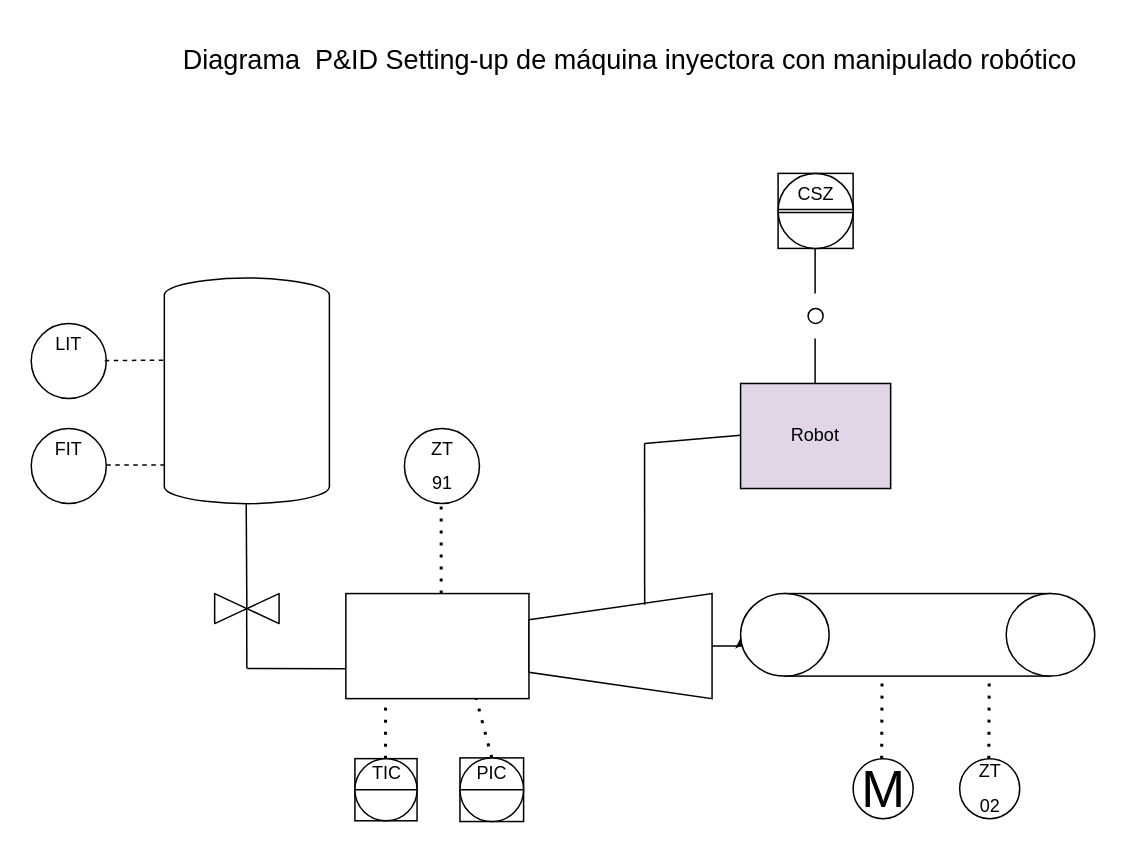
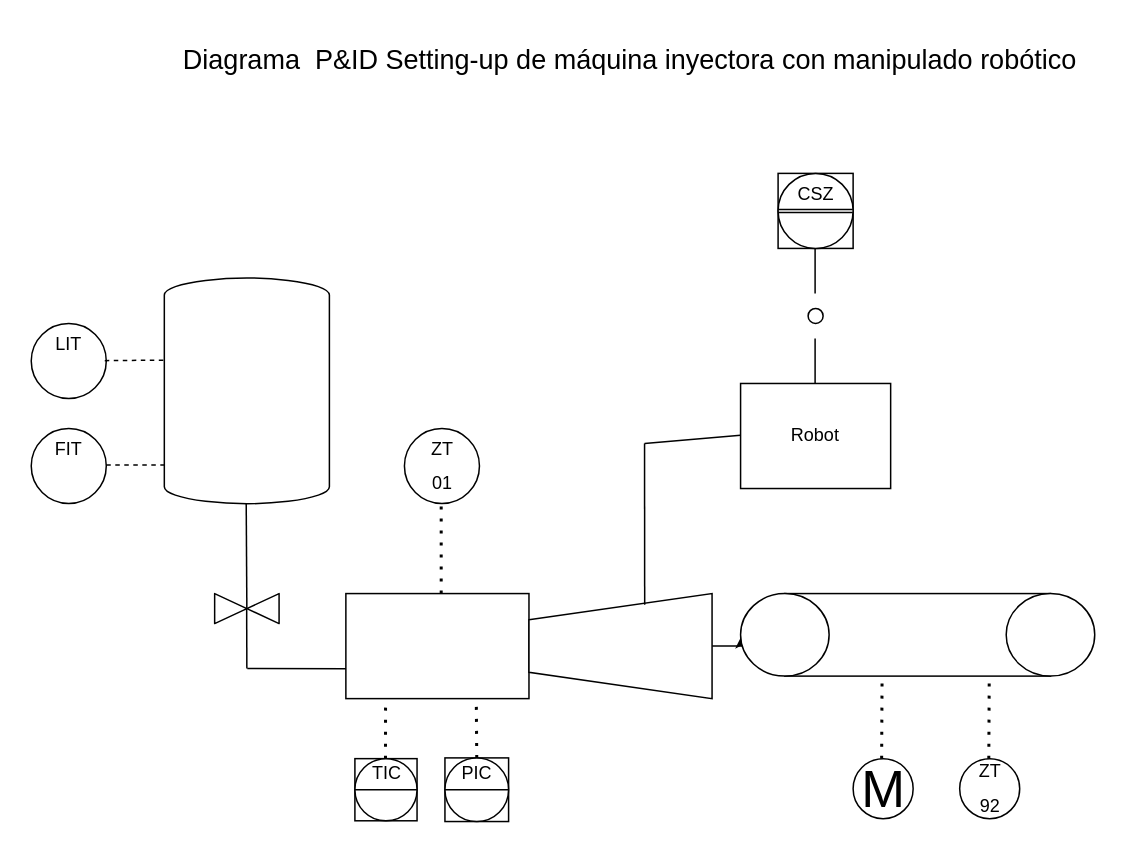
- <mxCell id="2" value="Robot" style="rounded=0;whiteSpace=wrap;html=1;fillColor=#e1d5e7;" vertex="1" parent="1"><mxGeometry x="493" y="255" width="100" height="70" as="geometry" /></mxCell>
+ <mxCell id="2" value="Robot" style="rounded=0;whiteSpace=wrap;html=1;" vertex="1" parent="1"><mxGeometry x="493" y="255" width="100" height="70" as="geometry" /></mxCell>
- <mxCell id="9" value="&lt;table cellpadding=&quot;4&quot; cellspacing=&quot;0&quot; border=&quot;0&quot; style=&quot;font-size:1em;width:100%;height:100%;&quot;&gt;&lt;tbody&gt;&lt;tr&gt;&lt;td&gt;ZT&lt;/td&gt;&lt;/tr&gt;&lt;tr&gt;&lt;td&gt;91&lt;/td&gt;&lt;/tr&gt;&lt;/tbody&gt;&lt;/table&gt; " style="html=1;outlineConnect=0;align=center;dashed=0;aspect=fixed;shape=mxgraph.pid2inst.discInst;mounting=field" vertex="1" parent="1"><mxGeometry x="269" y="285" width="50" height="50" as="geometry" /></mxCell>
+ <mxCell id="9" value="&lt;table cellpadding=&quot;4&quot; cellspacing=&quot;0&quot; border=&quot;0&quot; style=&quot;font-size:1em;width:100%;height:100%;&quot;&gt;&lt;tbody&gt;&lt;tr&gt;&lt;td&gt;ZT&lt;/td&gt;&lt;/tr&gt;&lt;tr&gt;&lt;td&gt;01&lt;/td&gt;&lt;/tr&gt;&lt;/tbody&gt;&lt;/table&gt; " style="html=1;outlineConnect=0;align=center;dashed=0;aspect=fixed;shape=mxgraph.pid2inst.discInst;mounting=field" vertex="1" parent="1"><mxGeometry x="269" y="285" width="50" height="50" as="geometry" /></mxCell>
- <mxCell id="16" value="&lt;table cellpadding=&quot;4&quot; cellspacing=&quot;0&quot; border=&quot;0&quot; style=&quot;font-size:1em;width:100%;height:100%;&quot;&gt;&lt;tbody&gt;&lt;tr&gt;&lt;td&gt;ZT&lt;/td&gt;&lt;/tr&gt;&lt;tr&gt;&lt;td&gt;02&lt;/td&gt;&lt;/tr&gt;&lt;/tbody&gt;&lt;/table&gt; " style="html=1;outlineConnect=0;align=center;dashed=0;aspect=fixed;shape=mxgraph.pid2inst.discInst;mounting=field" vertex="1" parent="1"><mxGeometry x="639" y="505" width="40" height="40" as="geometry" /></mxCell>
+ <mxCell id="16" value="&lt;table cellpadding=&quot;4&quot; cellspacing=&quot;0&quot; border=&quot;0&quot; style=&quot;font-size:1em;width:100%;height:100%;&quot;&gt;&lt;tbody&gt;&lt;tr&gt;&lt;td&gt;ZT&lt;/td&gt;&lt;/tr&gt;&lt;tr&gt;&lt;td&gt;92&lt;/td&gt;&lt;/tr&gt;&lt;/tbody&gt;&lt;/table&gt; " style="html=1;outlineConnect=0;align=center;dashed=0;aspect=fixed;shape=mxgraph.pid2inst.discInst;mounting=field" vertex="1" parent="1"><mxGeometry x="639" y="505" width="40" height="40" as="geometry" /></mxCell>
- <mxCell id="20" value="&lt;table cellpadding=&quot;4&quot; cellspacing=&quot;0&quot; border=&quot;0&quot; style=&quot;font-size:1em;width:100%;height:100%;&quot;&gt;&lt;tbody&gt;&lt;tr&gt;&lt;td&gt;PIC&lt;/td&gt;&lt;/tr&gt;&lt;tr&gt;&lt;td&gt;&lt;br&gt;&lt;/td&gt;&lt;/tr&gt;&lt;/tbody&gt;&lt;/table&gt; " style="html=1;outlineConnect=0;align=center;dashed=0;aspect=fixed;shape=mxgraph.pid2inst.sharedCont;mounting=room" vertex="1" parent="1"><mxGeometry x="306" y="504.5" width="42.41" height="42.41" as="geometry" /></mxCell>
+ <mxCell id="20" value="&lt;table cellpadding=&quot;4&quot; cellspacing=&quot;0&quot; border=&quot;0&quot; style=&quot;font-size:1em;width:100%;height:100%;&quot;&gt;&lt;tbody&gt;&lt;tr&gt;&lt;td&gt;PIC&lt;/td&gt;&lt;/tr&gt;&lt;tr&gt;&lt;td&gt;&lt;br&gt;&lt;/td&gt;&lt;/tr&gt;&lt;/tbody&gt;&lt;/table&gt; " style="html=1;outlineConnect=0;align=center;dashed=0;aspect=fixed;shape=mxgraph.pid2inst.sharedCont;mounting=room" vertex="1" parent="1"><mxGeometry x="296" y="504.5" width="42.41" height="42.41" as="geometry" /></mxCell>
